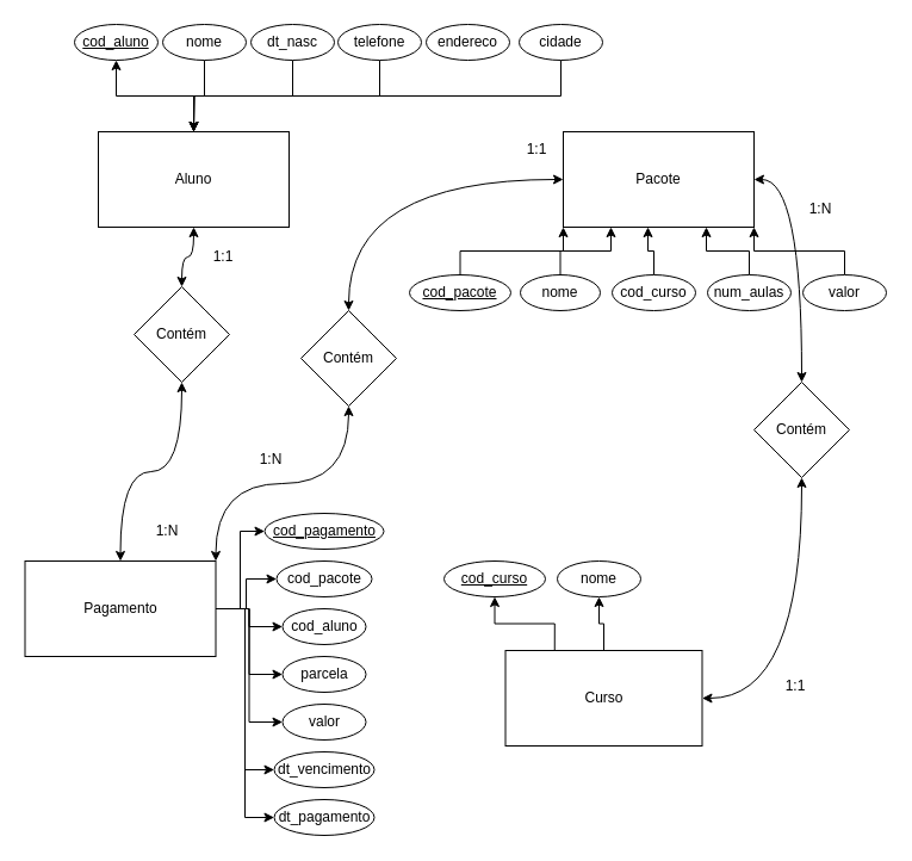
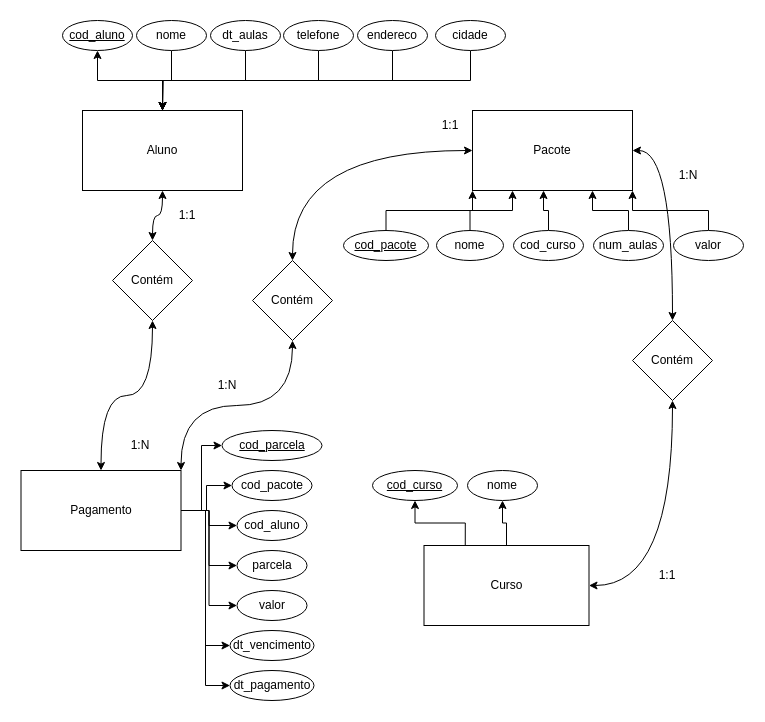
- <mxCell id="24" value="dt_nasc" style="ellipse;whiteSpace=wrap;html=1;strokeColor=#000000;" vertex="1" parent="1"><mxGeometry x="210" y="20" width="70" height="30" as="geometry" /></mxCell>
+ <mxCell id="24" value="dt_aulas" style="ellipse;whiteSpace=wrap;html=1;strokeColor=#000000;" vertex="1" parent="1"><mxGeometry x="210" y="20" width="70" height="30" as="geometry" /></mxCell>
+ <mxCell id="30" style="edgeStyle=orthogonalEdgeStyle;rounded=0;orthogonalLoop=1;jettySize=auto;html=1;exitX=0.5;exitY=1;exitDx=0;exitDy=0;entryX=0.5;entryY=0;entryDx=0;entryDy=0;" edge="1" parent="1" source="31" target="4"><mxGeometry relative="1" as="geometry" /></mxCell>
- <mxCell id="29" value="&lt;u&gt;cod_pagamento&lt;/u&gt;" style="ellipse;whiteSpace=wrap;html=1;strokeColor=#000000;" vertex="1" parent="1"><mxGeometry x="221.5" y="430" width="100" height="30" as="geometry" /></mxCell>
+ <mxCell id="29" value="&lt;u&gt;cod_parcela&lt;/u&gt;" style="ellipse;whiteSpace=wrap;html=1;strokeColor=#000000;" vertex="1" parent="1"><mxGeometry x="221.5" y="430" width="100" height="30" as="geometry" /></mxCell>
